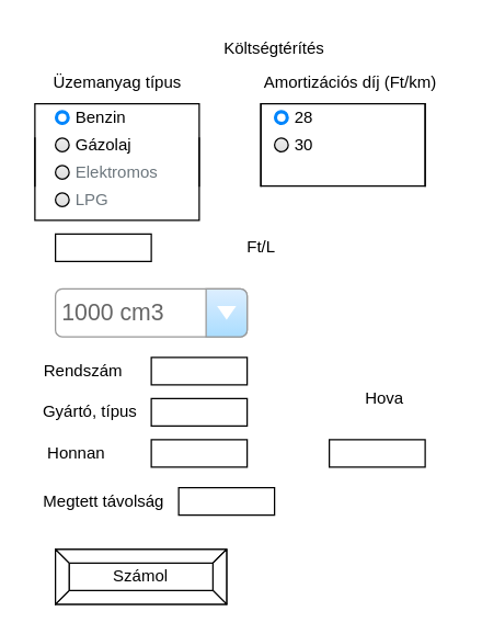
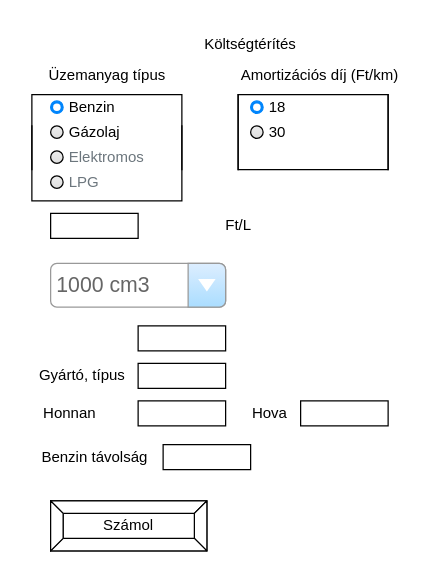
- <mxCell id="24" value="28" style="html=1;shadow=0;dashed=0;shape=mxgraph.bootstrap.radioButton2;labelPosition=right;verticalLabelPosition=middle;align=left;verticalAlign=middle;gradientColor=#DEDEDE;fillColor=#EDEDED;checked=1;spacing=5;checkedFill=#0085FC;checkedStroke=#ffffff;sketch=0;" vertex="1" parent="1"><mxGeometry x="200" y="80" width="10" height="10" as="geometry" /></mxCell>
+ <mxCell id="24" value="18" style="html=1;shadow=0;dashed=0;shape=mxgraph.bootstrap.radioButton2;labelPosition=right;verticalLabelPosition=middle;align=left;verticalAlign=middle;gradientColor=#DEDEDE;fillColor=#EDEDED;checked=1;spacing=5;checkedFill=#0085FC;checkedStroke=#ffffff;sketch=0;" vertex="1" parent="1"><mxGeometry x="200" y="80" width="10" height="10" as="geometry" /></mxCell>
- <mxCell id="11" value="Rendszám" style="text;html=1;align=center;verticalAlign=middle;resizable=0;points=[];autosize=1;strokeColor=none;fillColor=none;" vertex="1" parent="1"><mxGeometry x="20" y="255" width="80" height="30" as="geometry" /></mxCell>
- <mxCell id="17" value="Hova" style="text;html=1;align=center;verticalAlign=middle;resizable=0;points=[];autosize=1;strokeColor=none;fillColor=none;" vertex="1" parent="1"><mxGeometry x="255" y="275" width="50" height="30" as="geometry" /></mxCell>
+ <mxCell id="17" value="Hova" style="text;html=1;align=center;verticalAlign=middle;resizable=0;points=[];autosize=1;strokeColor=none;fillColor=none;" vertex="1" parent="1"><mxGeometry x="190" y="315" width="50" height="30" as="geometry" /></mxCell>
- <mxCell id="19" value="Megtett távolság" style="text;html=1;align=center;verticalAlign=middle;resizable=0;points=[];autosize=1;strokeColor=none;fillColor=none;" vertex="1" parent="1"><mxGeometry x="20" y="350" width="110" height="30" as="geometry" /></mxCell>
+ <mxCell id="19" value="Benzin távolság" style="text;html=1;align=center;verticalAlign=middle;resizable=0;points=[];autosize=1;strokeColor=none;fillColor=none;" vertex="1" parent="1"><mxGeometry x="20" y="350" width="110" height="30" as="geometry" /></mxCell>
